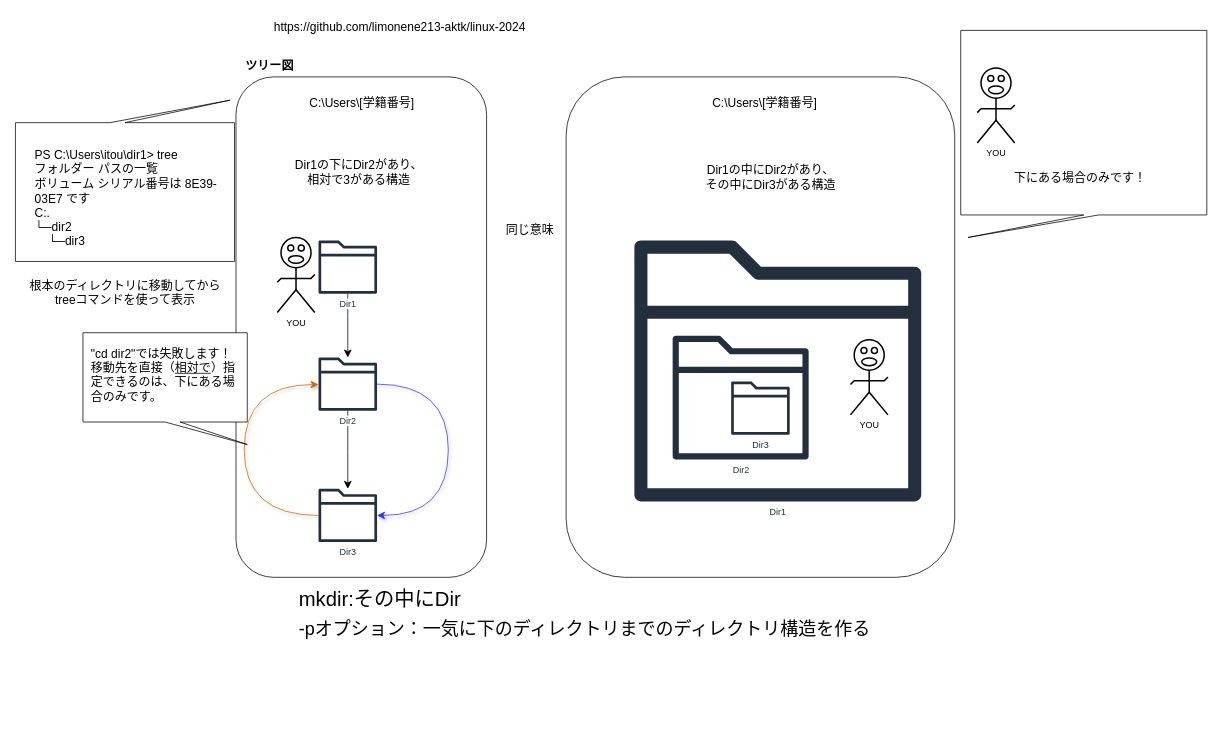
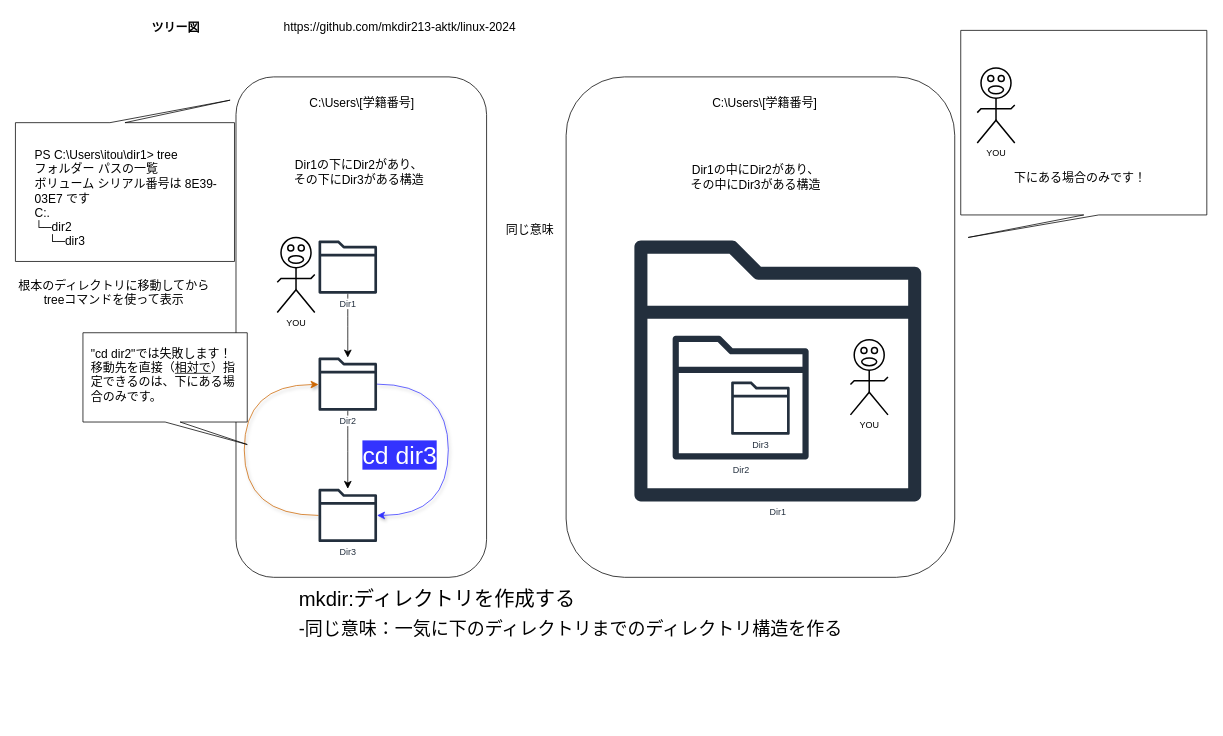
- <mxCell id="27" value="https://github.com/limonene213-aktk/linux-2024" style="text;html=1;align=center;verticalAlign=middle;whiteSpace=wrap;rounded=0;fontSize=16;" vertex="1" parent="1"><mxGeometry x="333" y="20" width="399" height="30" as="geometry" /></mxCell>
+ <mxCell id="27" value="https://github.com/mkdir213-aktk/linux-2024" style="text;html=1;align=center;verticalAlign=middle;whiteSpace=wrap;rounded=0;fontSize=16;" vertex="1" parent="1"><mxGeometry x="333" y="20" width="399" height="30" as="geometry" /></mxCell>
- <mxCell id="28" value="&lt;b&gt;ツリー図&lt;/b&gt;" style="text;html=1;align=center;verticalAlign=middle;whiteSpace=wrap;rounded=0;fontSize=16;" vertex="1" parent="1"><mxGeometry x="313" y="72" width="92" height="30" as="geometry" /></mxCell>
+ <mxCell id="28" value="&lt;b&gt;ツリー図&lt;/b&gt;" style="text;html=1;align=center;verticalAlign=middle;whiteSpace=wrap;rounded=0;fontSize=16;" vertex="1" parent="1"><mxGeometry x="188" y="22" width="92" height="30" as="geometry" /></mxCell>
- <mxCell id="21" value="Dir1の下にDir2があり、相対で3がある構造" style="text;html=1;align=center;verticalAlign=middle;whiteSpace=wrap;rounded=0;fontSize=16;" vertex="1" parent="1"><mxGeometry x="385" y="214" width="186" height="30" as="geometry" /></mxCell>
+ <mxCell id="21" value="Dir1の下にDir2があり、その下にDir3がある構造" style="text;html=1;align=center;verticalAlign=middle;whiteSpace=wrap;rounded=0;fontSize=16;" vertex="1" parent="1"><mxGeometry x="385" y="214" width="186" height="30" as="geometry" /></mxCell>
- <mxCell id="22" value="Dir1の中にDir2があり、その中にDir3がある構造" style="text;html=1;align=center;verticalAlign=middle;whiteSpace=wrap;rounded=0;fontSize=16;" vertex="1" parent="1"><mxGeometry x="934" y="221" width="186" height="30" as="geometry" /></mxCell>
+ <mxCell id="22" value="Dir1の中にDir2があり、その中にDir3がある構造" style="text;html=1;align=center;verticalAlign=middle;whiteSpace=wrap;rounded=0;fontSize=16;" vertex="1" parent="1"><mxGeometry x="914" y="221" width="186" height="30" as="geometry" /></mxCell>
- <mxCell id="30" value="根本のディレクトリに移動してからtreeコマンドを使って表示" style="text;html=1;align=center;verticalAlign=top;whiteSpace=wrap;rounded=0;fontSize=16;" vertex="1" parent="1"><mxGeometry x="28.5" y="364" width="275" height="64" as="geometry" /></mxCell>
+ <mxCell id="30" value="根本のディレクトリに移動してからtreeコマンドを使って表示" style="text;html=1;align=center;verticalAlign=top;whiteSpace=wrap;rounded=0;fontSize=16;" vertex="1" parent="1"><mxGeometry x="13.5" y="364" width="275" height="64" as="geometry" /></mxCell>
+ <mxCell id="31" value="cd dir3" style="text;html=1;align=center;verticalAlign=middle;whiteSpace=wrap;rounded=0;fontSize=33;labelBackgroundColor=#3333FF;fontColor=#FFFFFF;" vertex="1" parent="1"><mxGeometry x="480" y="591" width="105" height="30" as="geometry" /></mxCell>
- <mxCell id="26" value="mkdir:その中にDir" style="text;html=1;align=left;verticalAlign=middle;whiteSpace=wrap;rounded=0;fontSize=27;" vertex="1" parent="1"><mxGeometry x="396" y="784" width="433" height="30" as="geometry" /></mxCell>
+ <mxCell id="26" value="mkdir:ディレクトリを作成する" style="text;html=1;align=left;verticalAlign=middle;whiteSpace=wrap;rounded=0;fontSize=27;" vertex="1" parent="1"><mxGeometry x="396" y="784" width="433" height="30" as="geometry" /></mxCell>
- <mxCell id="23" value="-pオプション：一気に下のディレクトリまでのディレクトリ構造を作る" style="text;html=1;align=left;verticalAlign=top;whiteSpace=wrap;rounded=0;fontSize=24;" vertex="1" parent="1"><mxGeometry x="396" y="818" width="853" height="141" as="geometry" /></mxCell>
+ <mxCell id="23" value="-同じ意味：一気に下のディレクトリまでのディレクトリ構造を作る" style="text;html=1;align=left;verticalAlign=top;whiteSpace=wrap;rounded=0;fontSize=24;" vertex="1" parent="1"><mxGeometry x="396" y="818" width="853" height="141" as="geometry" /></mxCell>
